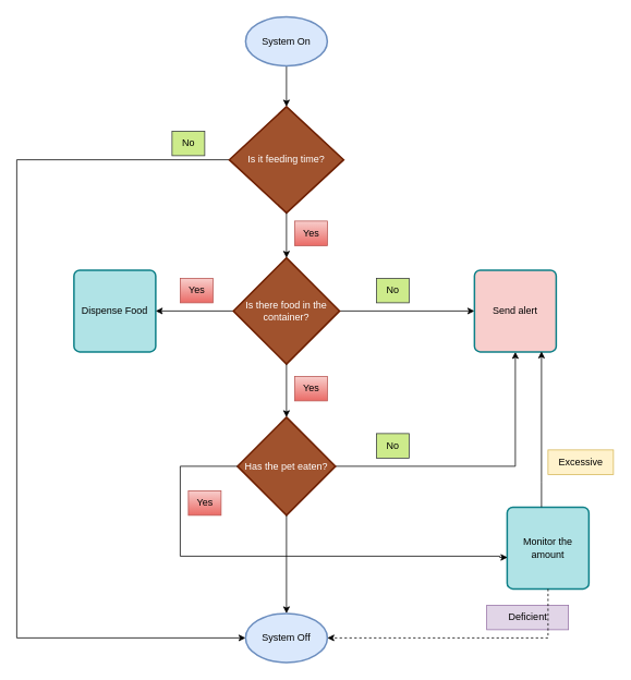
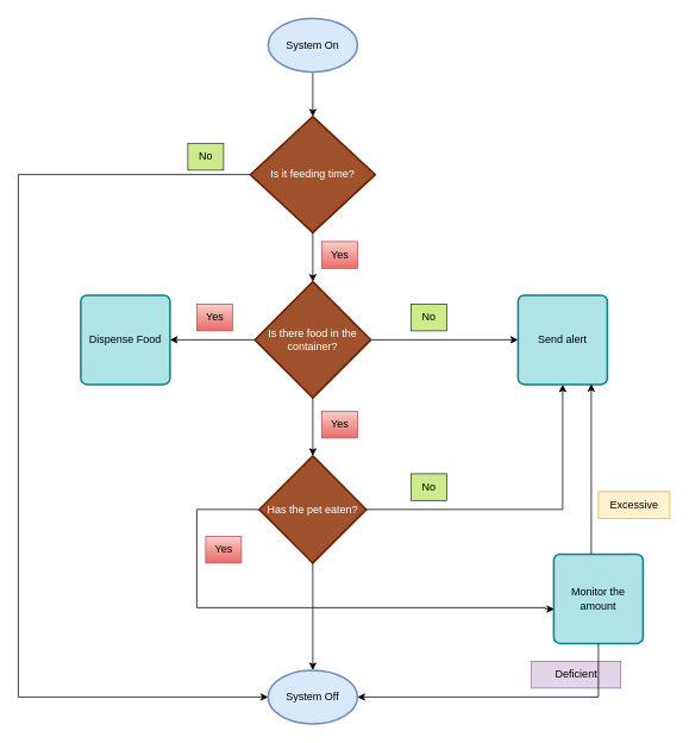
- <mxCell id="12" value="Send alert" style="rounded=1;whiteSpace=wrap;html=1;absoluteArcSize=1;arcSize=14;strokeWidth=2;fillColor=#f8cecc;strokeColor=#0e8088;" parent="1" vertex="1"><mxGeometry x="580" y="330" width="100" height="100" as="geometry" /></mxCell>
+ <mxCell id="12" value="Send alert" style="rounded=1;whiteSpace=wrap;html=1;absoluteArcSize=1;arcSize=14;strokeWidth=2;fillColor=#b0e3e6;strokeColor=#0e8088;" parent="1" vertex="1"><mxGeometry x="580" y="330" width="100" height="100" as="geometry" /></mxCell>
- <mxCell id="24" style="edgeStyle=orthogonalEdgeStyle;rounded=0;orthogonalLoop=1;jettySize=auto;html=1;exitX=0.5;exitY=1;exitDx=0;exitDy=0;entryX=1;entryY=0.5;entryDx=0;entryDy=0;entryPerimeter=0;dashed=1;" parent="1" source="21" target="13" edge="1"><mxGeometry relative="1" as="geometry" /></mxCell>
+ <mxCell id="24" style="edgeStyle=orthogonalEdgeStyle;rounded=0;orthogonalLoop=1;jettySize=auto;html=1;exitX=0.5;exitY=1;exitDx=0;exitDy=0;entryX=1;entryY=0.5;entryDx=0;entryDy=0;entryPerimeter=0;" parent="1" source="21" target="13" edge="1"><mxGeometry relative="1" as="geometry" /></mxCell>
